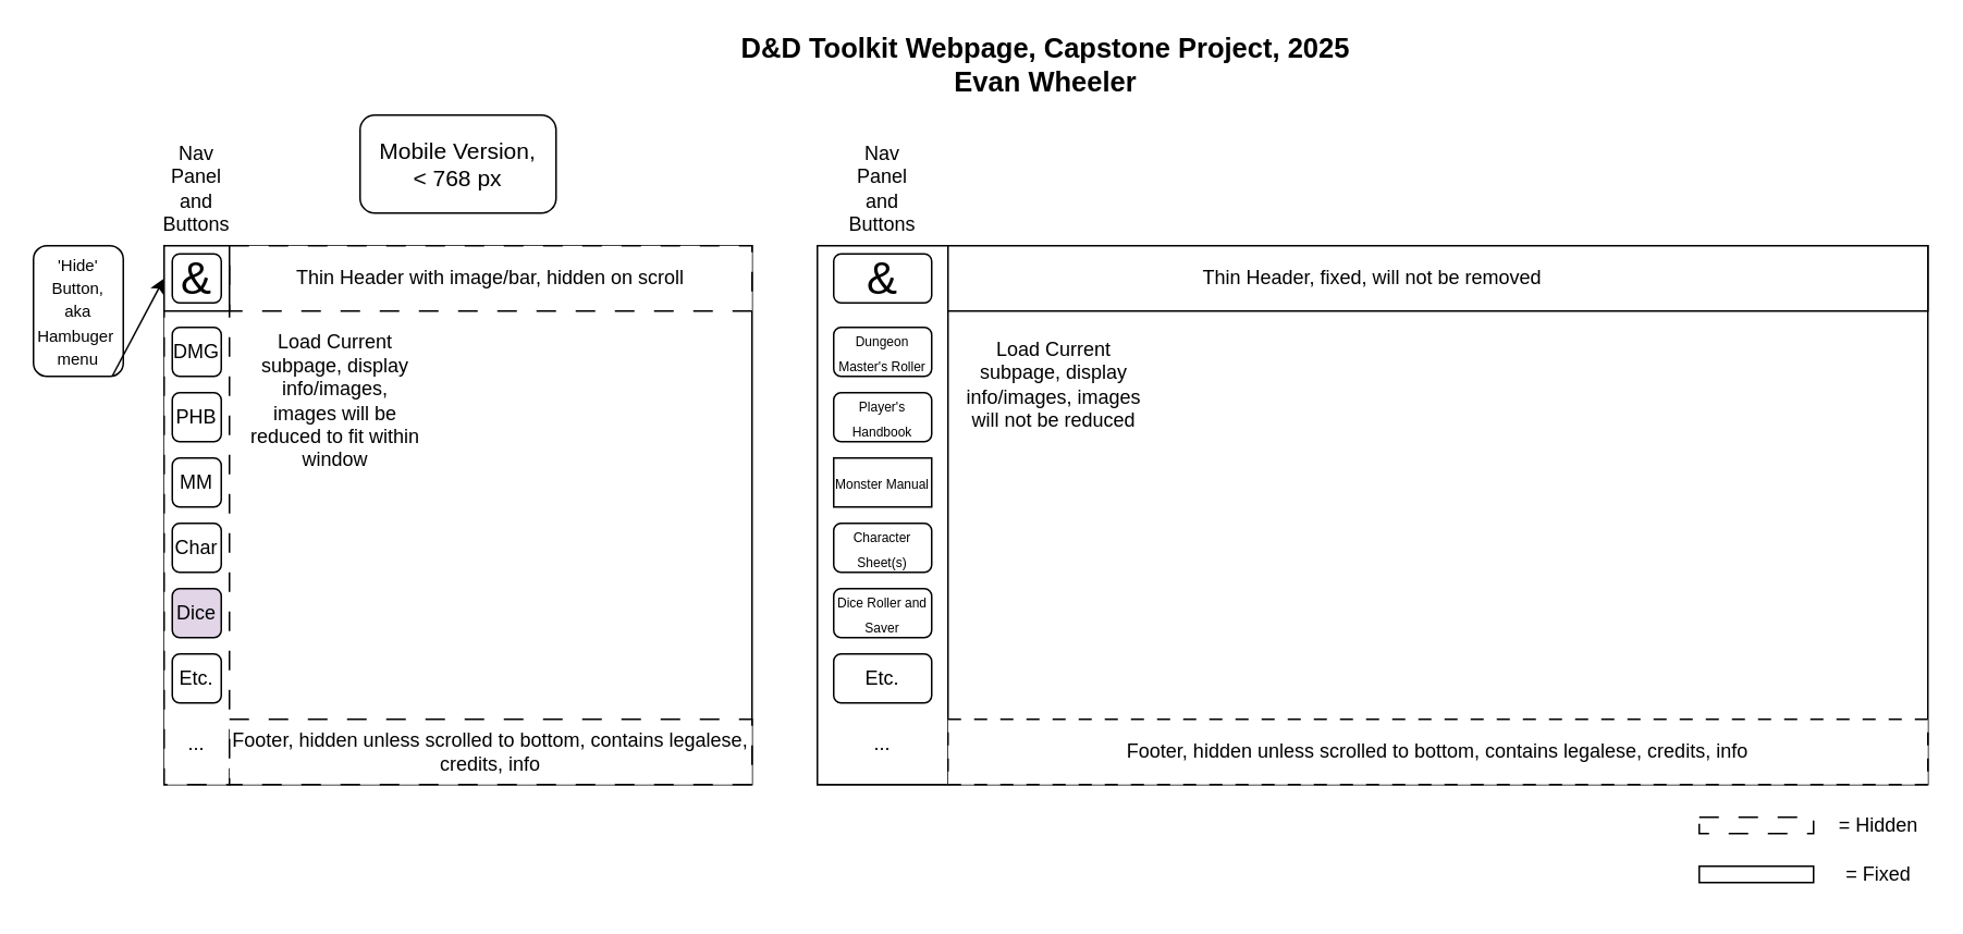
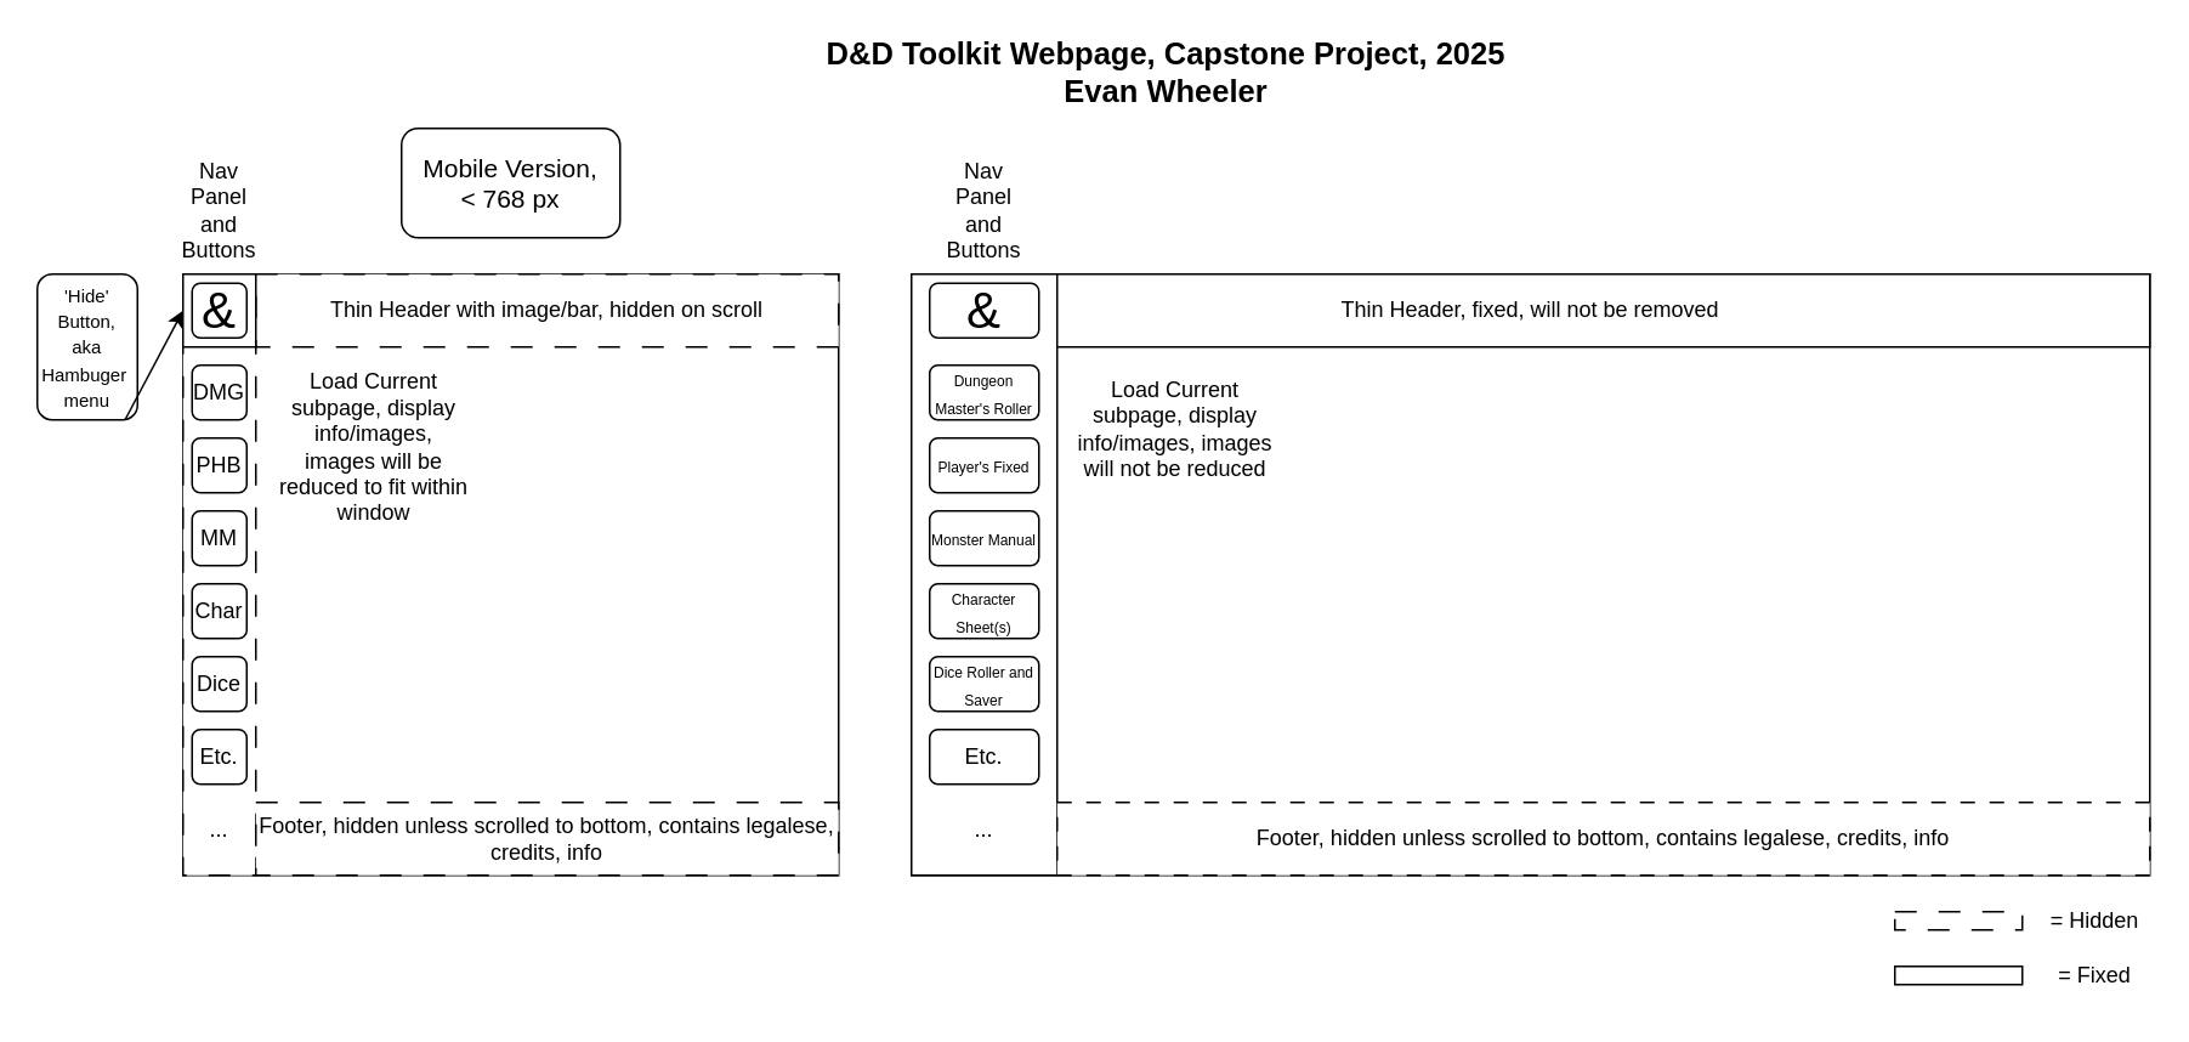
- <mxCell id="20" value="&lt;font style=&quot;font-size: 8px;&quot;&gt;Player's Handbook&lt;/font&gt;" style="rounded=1;whiteSpace=wrap;html=1;fontFamily=Helvetica;" vertex="1" parent="1"><mxGeometry x="510" y="240" width="60" height="30" as="geometry" /></mxCell>
+ <mxCell id="20" value="&lt;font style=&quot;font-size: 8px;&quot;&gt;Player's Fixed&lt;/font&gt;" style="rounded=1;whiteSpace=wrap;html=1;fontFamily=Helvetica;" vertex="1" parent="1"><mxGeometry x="510" y="240" width="60" height="30" as="geometry" /></mxCell>
- <mxCell id="21" value="&lt;font style=&quot;font-size: 8px;&quot;&gt;Monster Manual&lt;/font&gt;" style="whiteSpace=wrap;html=1;fontFamily=Helvetica;rounded=0;" vertex="1" parent="1"><mxGeometry x="510" y="280" width="60" height="30" as="geometry" /></mxCell>
+ <mxCell id="21" value="&lt;font style=&quot;font-size: 8px;&quot;&gt;Monster Manual&lt;/font&gt;" style="rounded=1;whiteSpace=wrap;html=1;fontFamily=Helvetica;" vertex="1" parent="1"><mxGeometry x="510" y="280" width="60" height="30" as="geometry" /></mxCell>
- <mxCell id="11" value="Dice" style="rounded=1;whiteSpace=wrap;html=1;fontFamily=Helvetica;fillColor=#e1d5e7;" vertex="1" parent="1"><mxGeometry x="105" y="360" width="30" height="30" as="geometry" /></mxCell>
+ <mxCell id="11" value="Dice" style="rounded=1;whiteSpace=wrap;html=1;fontFamily=Helvetica;" vertex="1" parent="1"><mxGeometry x="105" y="360" width="30" height="30" as="geometry" /></mxCell>
